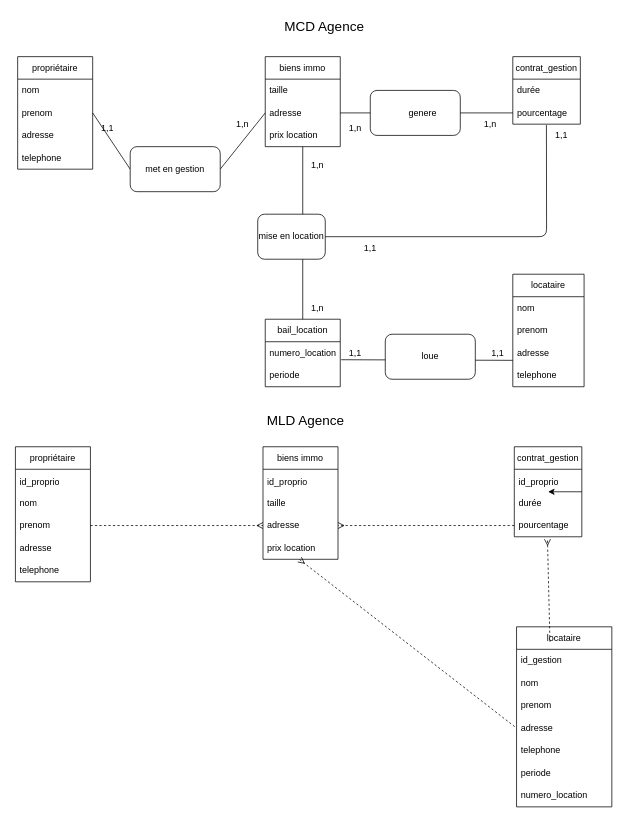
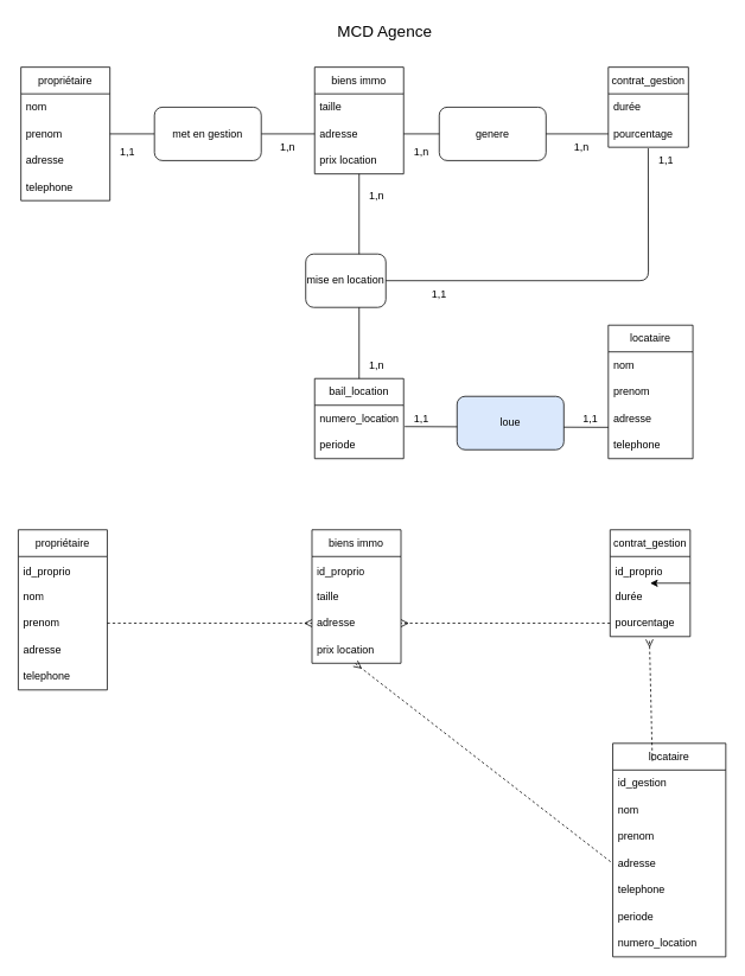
- <mxCell id="40" value="genere" style="text;html=1;strokeColor=none;fillColor=none;align=center;verticalAlign=middle;whiteSpace=wrap;rounded=0;" vertex="1" parent="1"><mxGeometry x="533" y="135" width="60" height="30" as="geometry" /></mxCell>
+ <mxCell id="40" value="genere" style="text;html=1;strokeColor=none;fillColor=none;align=center;verticalAlign=middle;whiteSpace=wrap;rounded=0;" vertex="1" parent="1"><mxGeometry x="523" y="135" width="60" height="30" as="geometry" /></mxCell>
- <mxCell id="27" value="met en gestion" style="rounded=1;whiteSpace=wrap;html=1;" vertex="1" parent="1"><mxGeometry x="173" y="195" width="120" height="60" as="geometry" /></mxCell>
+ <mxCell id="27" value="met en gestion" style="rounded=1;whiteSpace=wrap;html=1;" vertex="1" parent="1"><mxGeometry x="173" y="120" width="120" height="60" as="geometry" /></mxCell>
- <mxCell id="31" value="loue" style="rounded=1;whiteSpace=wrap;html=1;" vertex="1" parent="1"><mxGeometry x="513" y="445" width="120" height="60" as="geometry" /></mxCell>
+ <mxCell id="31" value="loue" style="rounded=1;whiteSpace=wrap;html=1;fillColor=#dae8fc;" vertex="1" parent="1"><mxGeometry x="513" y="445" width="120" height="60" as="geometry" /></mxCell>
- <mxCell id="73" value="&lt;font style=&quot;font-size: 18px;&quot;&gt;MLD Agence&lt;/font&gt;" style="text;html=1;strokeColor=none;fillColor=none;align=center;verticalAlign=middle;whiteSpace=wrap;rounded=0;" vertex="1" parent="1"><mxGeometry x="301" y="545" width="212" height="30" as="geometry" /></mxCell>
